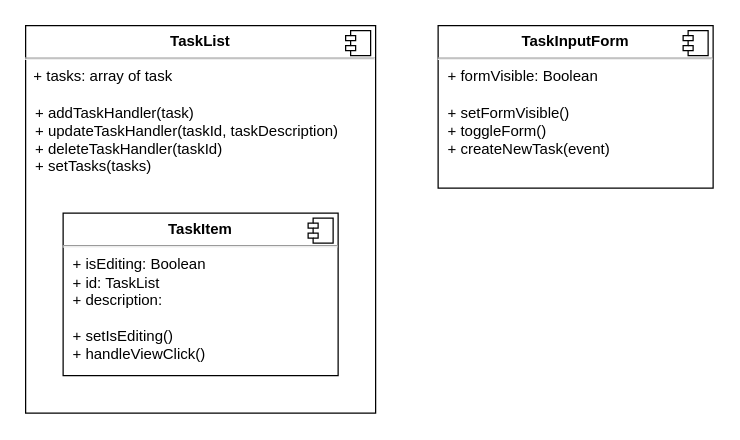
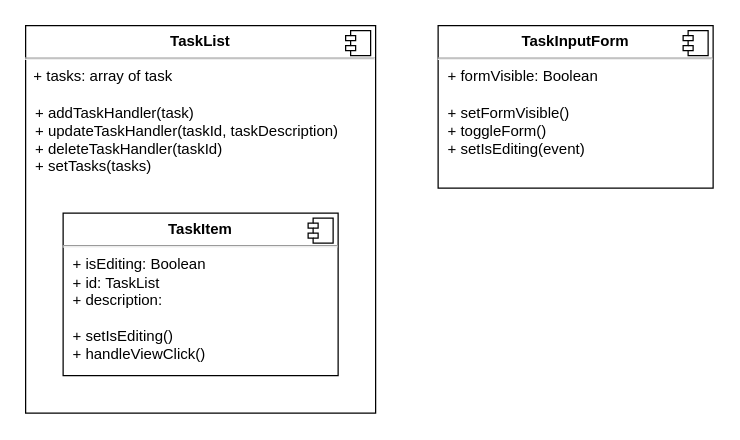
- <mxCell id="6" value="&lt;p style=&quot;margin:0px;margin-top:6px;text-align:center;&quot;&gt;&lt;b&gt;TaskInputForm&lt;/b&gt;&lt;/p&gt;&lt;hr&gt;&lt;p style=&quot;margin:0px;margin-left:8px;&quot;&gt;+ formVisible: Boolean&lt;/p&gt;&lt;p style=&quot;margin:0px;margin-left:8px;&quot;&gt;&lt;br&gt;&lt;/p&gt;&lt;p style=&quot;margin:0px;margin-left:8px;&quot;&gt;+ setFormVisible()&lt;/p&gt;&lt;p style=&quot;margin:0px;margin-left:8px;&quot;&gt;+ toggleForm()&lt;/p&gt;&lt;p style=&quot;margin:0px;margin-left:8px;&quot;&gt;+ createNewTask(event)&lt;/p&gt;" style="align=left;overflow=fill;html=1;dropTarget=0;" vertex="1" parent="1"><mxGeometry x="350" y="20" width="220" height="130" as="geometry" /></mxCell>
+ <mxCell id="6" value="&lt;p style=&quot;margin:0px;margin-top:6px;text-align:center;&quot;&gt;&lt;b&gt;TaskInputForm&lt;/b&gt;&lt;/p&gt;&lt;hr&gt;&lt;p style=&quot;margin:0px;margin-left:8px;&quot;&gt;+ formVisible: Boolean&lt;/p&gt;&lt;p style=&quot;margin:0px;margin-left:8px;&quot;&gt;&lt;br&gt;&lt;/p&gt;&lt;p style=&quot;margin:0px;margin-left:8px;&quot;&gt;+ setFormVisible()&lt;/p&gt;&lt;p style=&quot;margin:0px;margin-left:8px;&quot;&gt;+ toggleForm()&lt;/p&gt;&lt;p style=&quot;margin:0px;margin-left:8px;&quot;&gt;+ setIsEditing(event)&lt;/p&gt;" style="align=left;overflow=fill;html=1;dropTarget=0;" vertex="1" parent="1"><mxGeometry x="350" y="20" width="220" height="130" as="geometry" /></mxCell>
